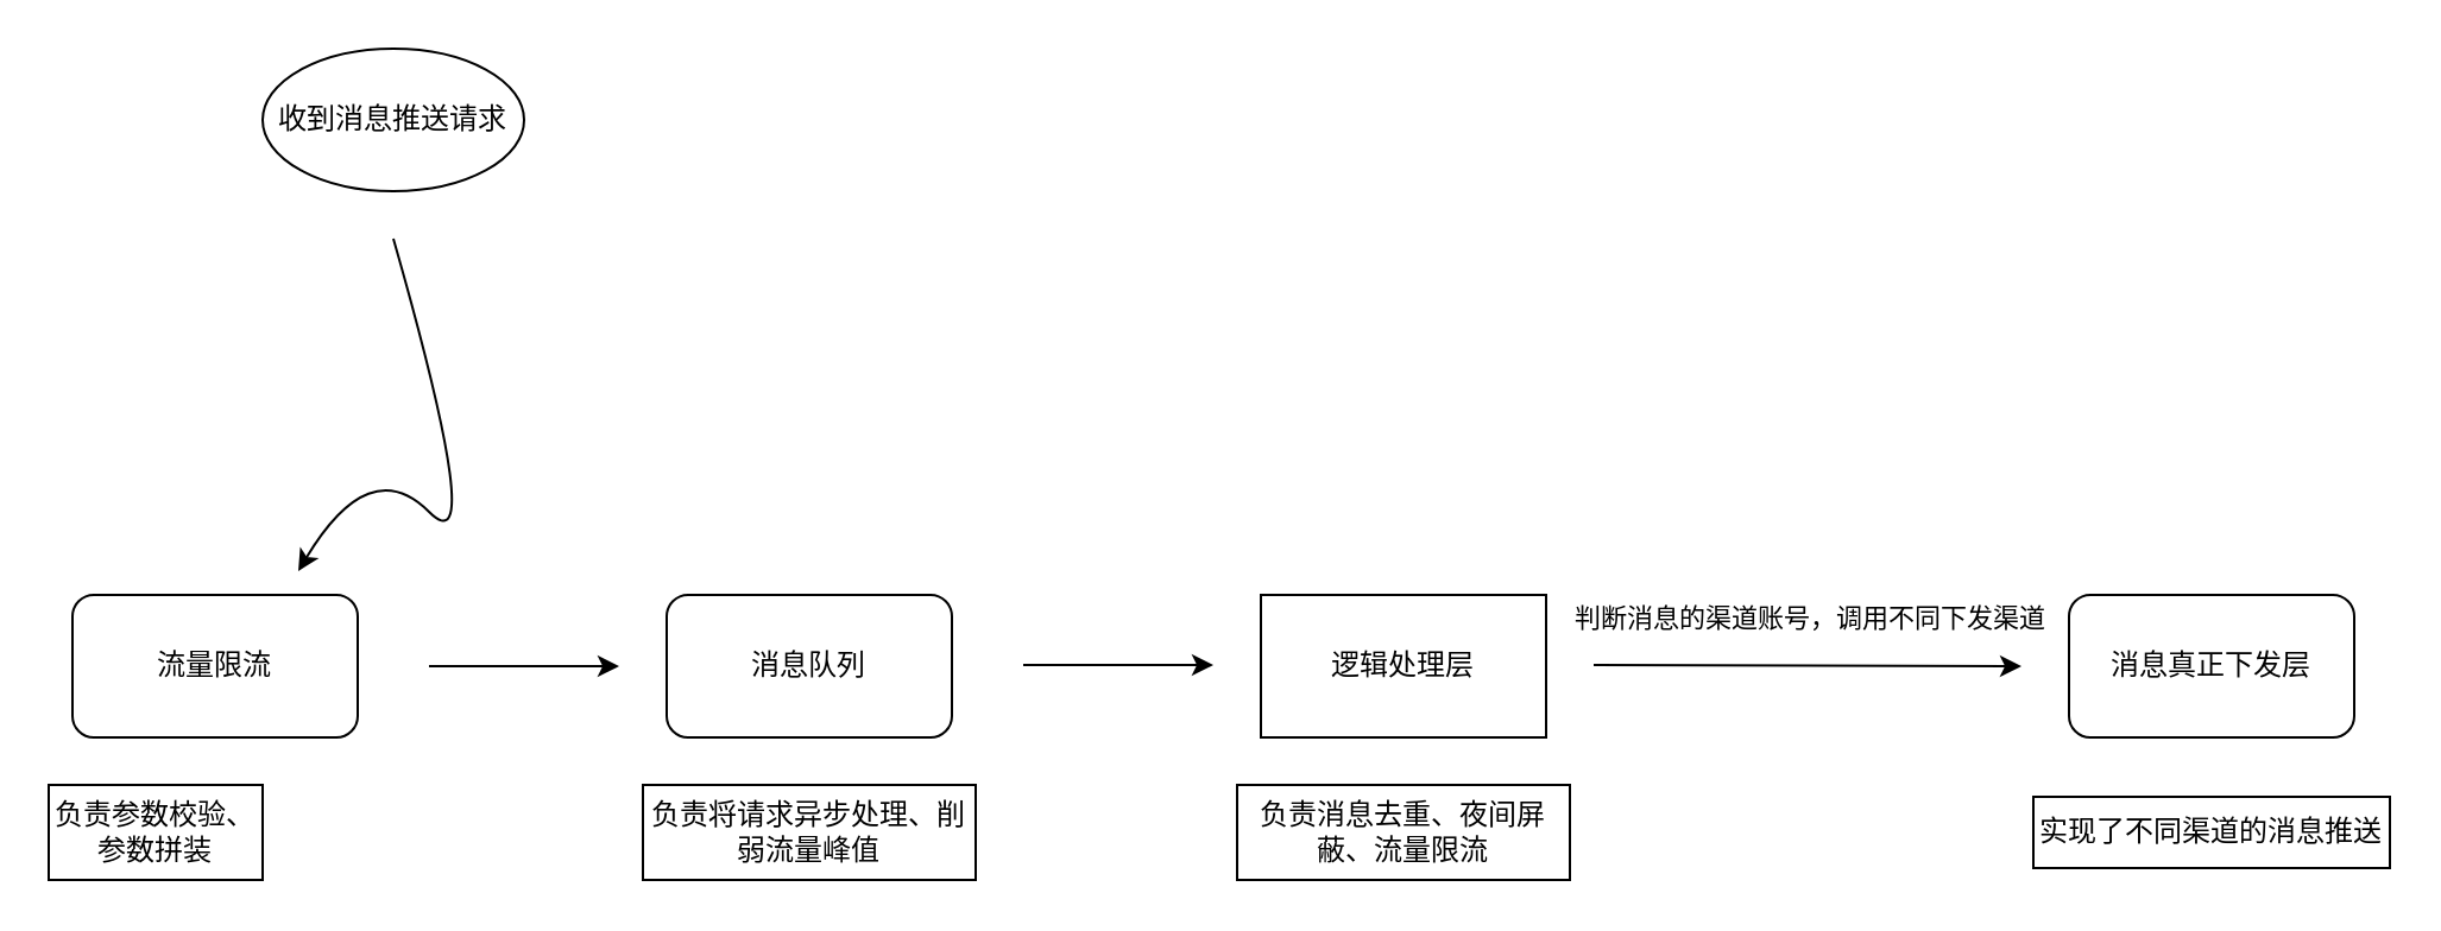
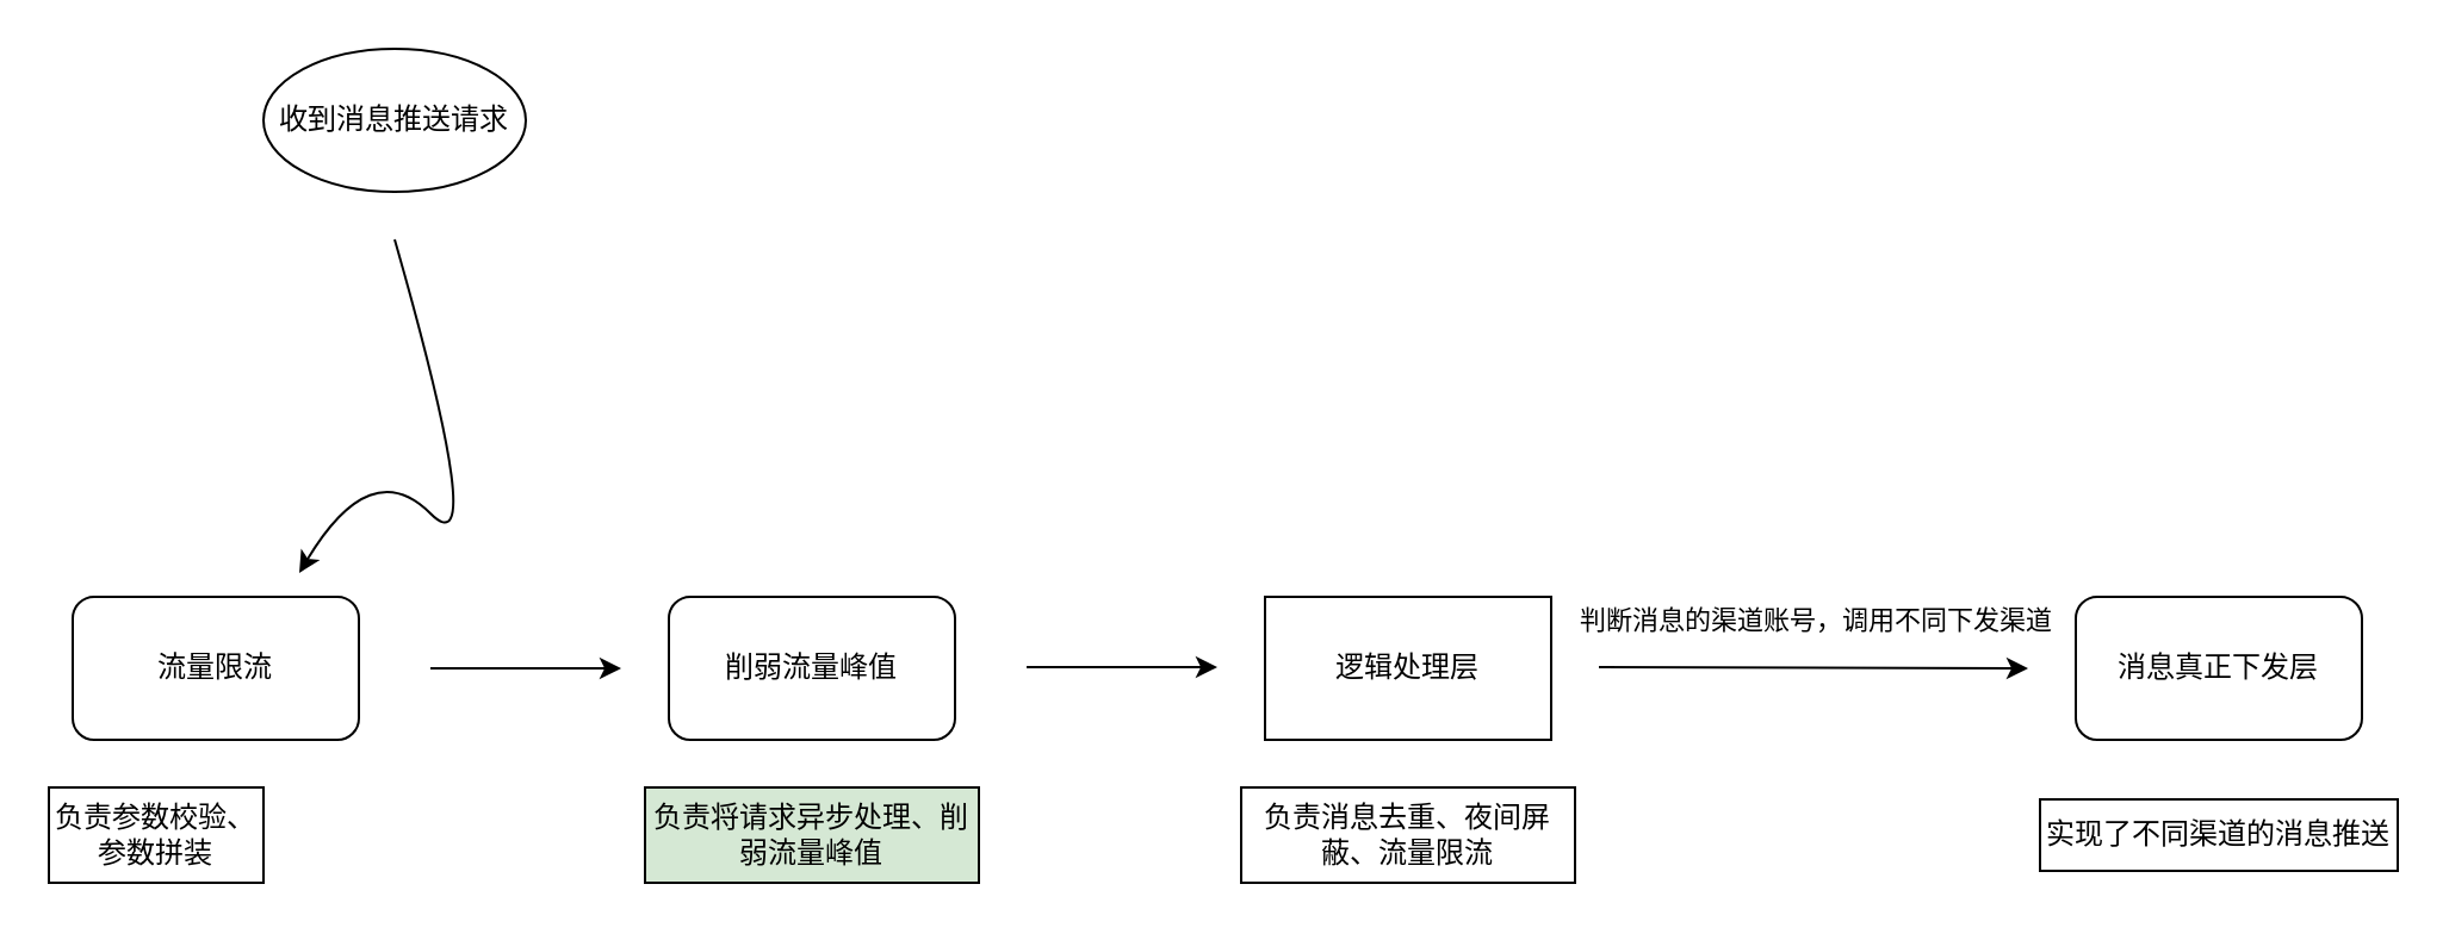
- <mxCell id="7" value="消息队列" style="rounded=1;whiteSpace=wrap;html=1;" vertex="1" parent="1"><mxGeometry x="280" y="250" width="120" height="60" as="geometry" /></mxCell>
+ <mxCell id="7" value="削弱流量峰值" style="rounded=1;whiteSpace=wrap;html=1;" vertex="1" parent="1"><mxGeometry x="280" y="250" width="120" height="60" as="geometry" /></mxCell>
- <mxCell id="8" value="负责将请求异步处理、削弱流量峰值" style="rounded=0;whiteSpace=wrap;html=1;" vertex="1" parent="1"><mxGeometry x="270" y="330" width="140" height="40" as="geometry" /></mxCell>
+ <mxCell id="8" value="负责将请求异步处理、削弱流量峰值" style="rounded=0;whiteSpace=wrap;html=1;fillColor=#d5e8d4;" vertex="1" parent="1"><mxGeometry x="270" y="330" width="140" height="40" as="geometry" /></mxCell>
